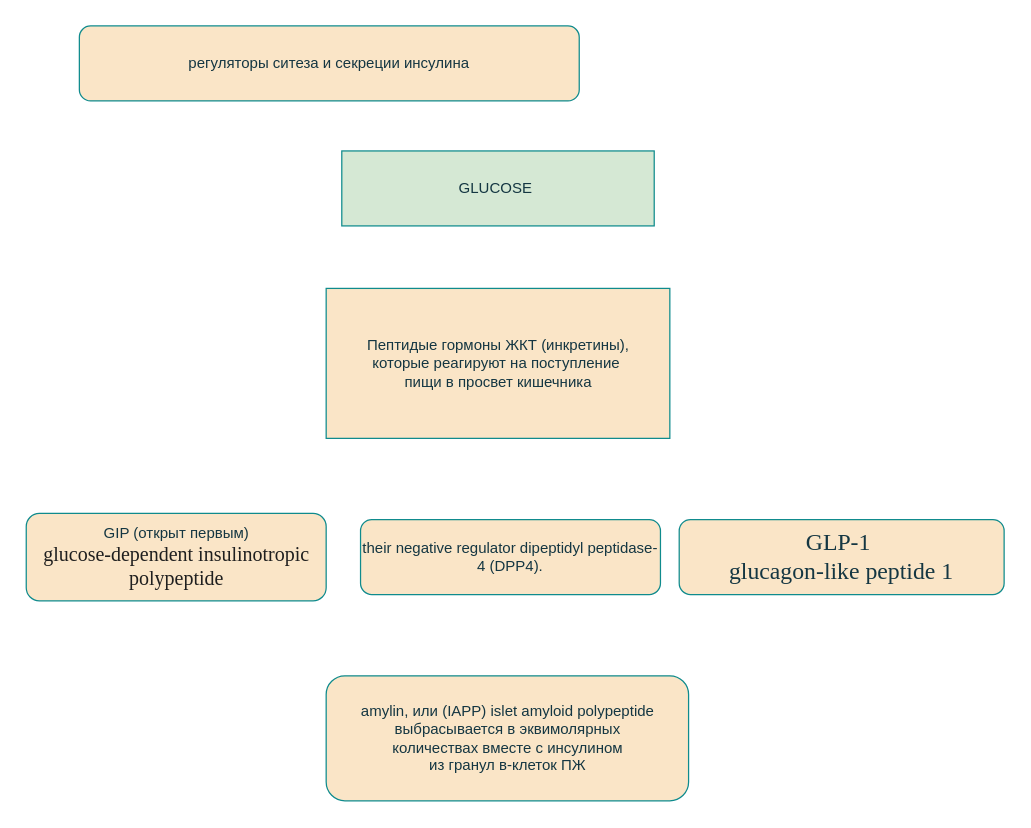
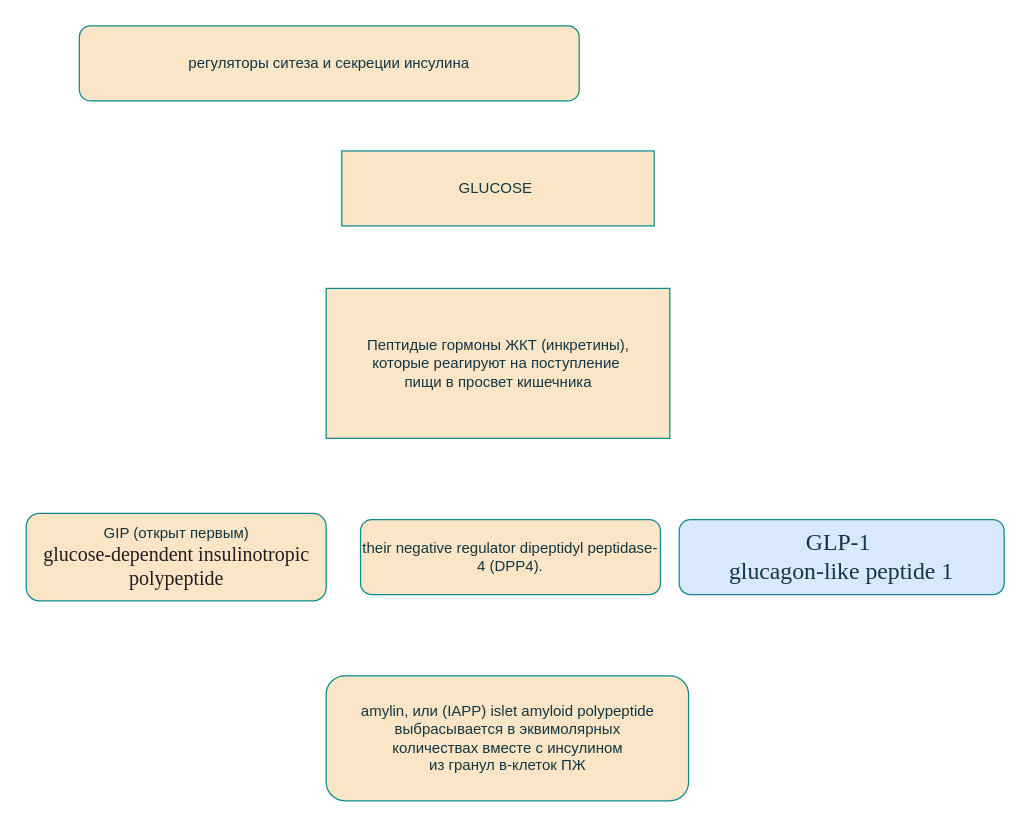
- <mxCell id="4" value="GLUCOSE&amp;nbsp;" style="whiteSpace=wrap;html=1;labelBackgroundColor=none;fillColor=#d5e8d4;strokeColor=#0F8B8D;fontColor=#143642;" vertex="1" parent="1"><mxGeometry x="273" y="120" width="250" height="60" as="geometry" /></mxCell>
+ <mxCell id="4" value="GLUCOSE&amp;nbsp;" style="whiteSpace=wrap;html=1;labelBackgroundColor=none;fillColor=#FAE5C7;strokeColor=#0F8B8D;fontColor=#143642;" vertex="1" parent="1"><mxGeometry x="273" y="120" width="250" height="60" as="geometry" /></mxCell>
- <mxCell id="8" value="&lt;font style=&quot;font-size: 19px;&quot; face=&quot;Verdana&quot;&gt;GLP-1&amp;nbsp;&lt;/font&gt;&lt;div style=&quot;font-size: 19px;&quot;&gt;&lt;font style=&quot;font-size: 19px;&quot; face=&quot;wpb-jBK0-t2eKOkV683j&quot;&gt;glucagon-like peptide 1&lt;/font&gt;&lt;/div&gt;" style="rounded=1;whiteSpace=wrap;html=1;labelBackgroundColor=none;fillColor=#FAE5C7;strokeColor=#0F8B8D;fontColor=#143642;" vertex="1" parent="1"><mxGeometry x="543" y="415" width="260" height="60" as="geometry" /></mxCell>
+ <mxCell id="8" value="&lt;font style=&quot;font-size: 19px;&quot; face=&quot;Verdana&quot;&gt;GLP-1&amp;nbsp;&lt;/font&gt;&lt;div style=&quot;font-size: 19px;&quot;&gt;&lt;font style=&quot;font-size: 19px;&quot; face=&quot;wpb-jBK0-t2eKOkV683j&quot;&gt;glucagon-like peptide 1&lt;/font&gt;&lt;/div&gt;" style="rounded=1;whiteSpace=wrap;html=1;labelBackgroundColor=none;fillColor=#dae8fc;strokeColor=#0F8B8D;fontColor=#143642;" vertex="1" parent="1"><mxGeometry x="543" y="415" width="260" height="60" as="geometry" /></mxCell>
